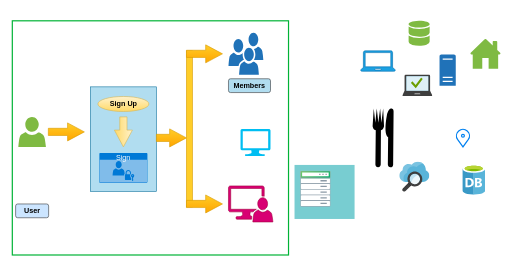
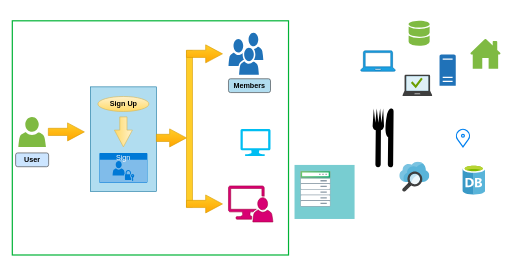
- <mxCell id="32" value="&lt;font face=&quot;Helvetica&quot;&gt;User&lt;/font&gt;" style="rounded=1;whiteSpace=wrap;html=1;fontStyle=1;fontFamily=Times New Roman;fillColor=#cce5ff;strokeColor=#36393d;fontSize=12;" parent="1" vertex="1"><mxGeometry x="25.5" y="339" width="55" height="23" as="geometry" /></mxCell>
+ <mxCell id="32" value="&lt;font face=&quot;Helvetica&quot;&gt;User&lt;/font&gt;" style="rounded=1;whiteSpace=wrap;html=1;fontStyle=1;fontFamily=Times New Roman;fillColor=#cce5ff;strokeColor=#36393d;fontSize=12;" parent="1" vertex="1"><mxGeometry x="25.5" y="254" width="55" height="23" as="geometry" /></mxCell>
